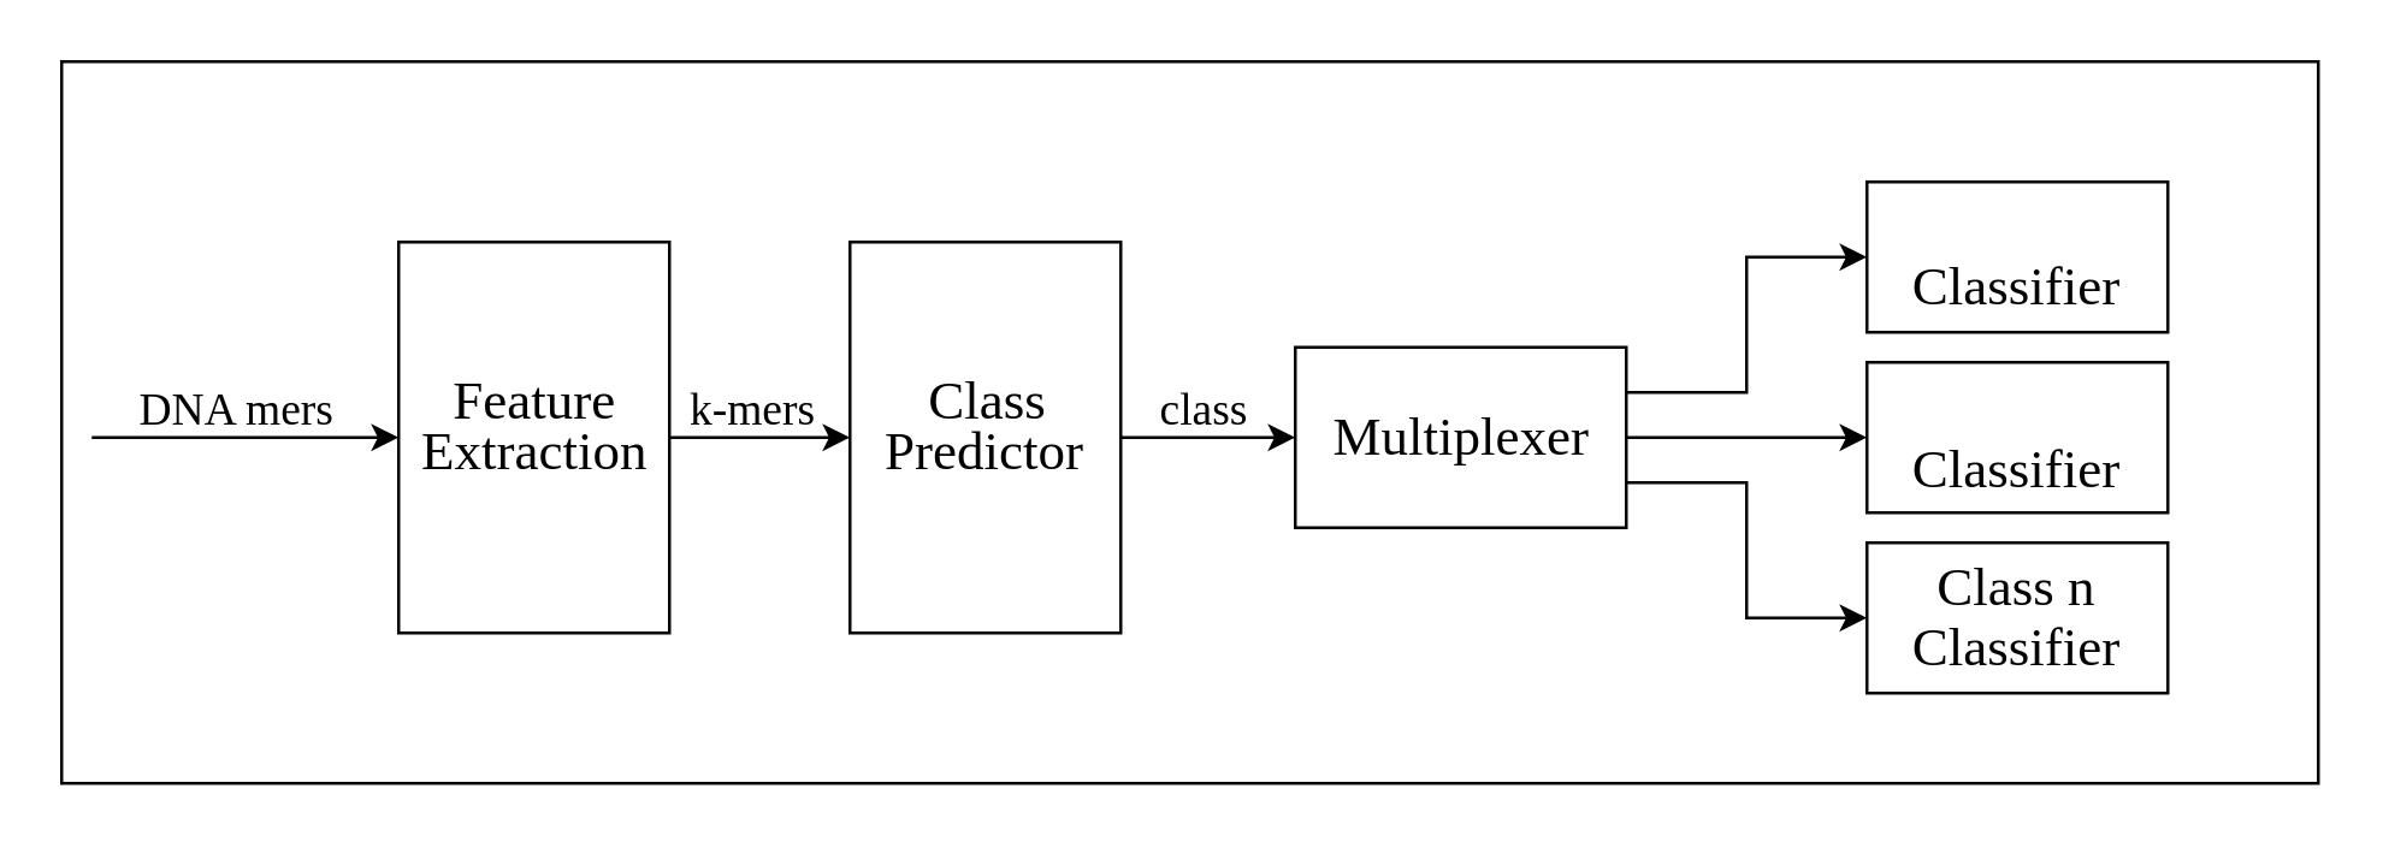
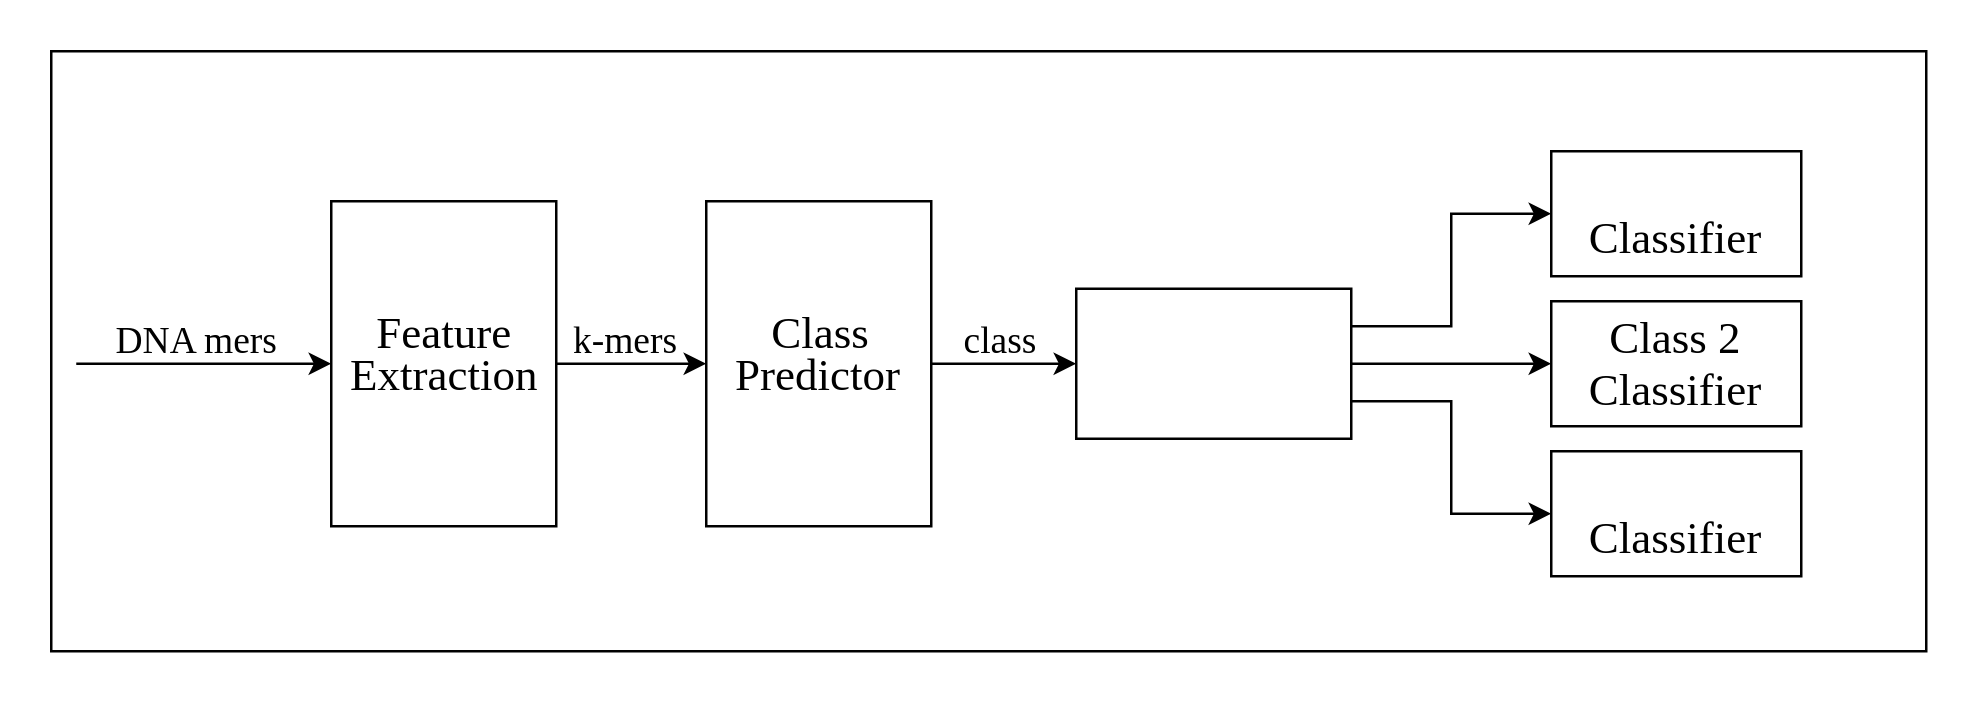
+ <mxCell id="23" value="&lt;font&gt;Class 2&lt;/font&gt;" style="text;html=1;strokeColor=none;fillColor=none;align=center;verticalAlign=middle;whiteSpace=wrap;rounded=0;fontSize=18;fontFamily=Times New Roman;" vertex="1" parent="1"><mxGeometry x="630" y="125" width="80" height="20" as="geometry" /></mxCell>
- <mxCell id="10" value="Multiplexer" style="text;html=1;strokeColor=none;fillColor=none;align=center;verticalAlign=middle;whiteSpace=wrap;rounded=0;fontFamily=Times New Roman;fontSize=18;" parent="1" vertex="1"><mxGeometry x="437.5" y="125" width="95" height="40" as="geometry" /></mxCell>
- <mxCell id="24" value="&lt;font&gt;Class n&lt;/font&gt;" style="text;html=1;strokeColor=none;fillColor=none;align=center;verticalAlign=middle;whiteSpace=wrap;rounded=0;fontSize=18;fontFamily=Times New Roman;" vertex="1" parent="1"><mxGeometry x="630" y="185" width="80" height="20" as="geometry" /></mxCell>
